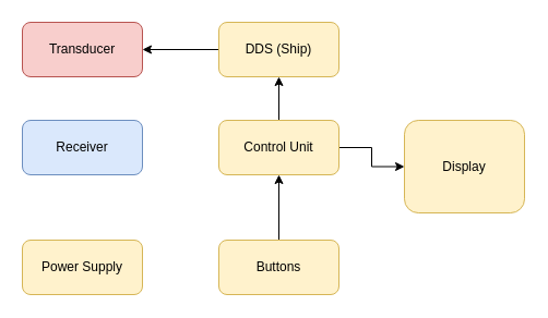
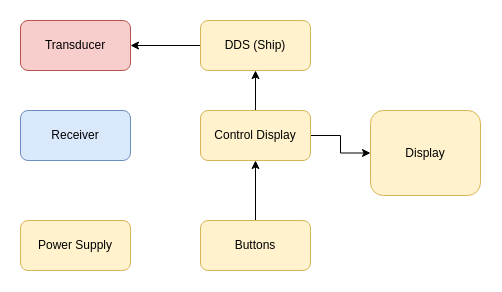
- <mxCell id="9" value="Control Unit" style="rounded=1;whiteSpace=wrap;html=1;fillColor=#fff2cc;strokeColor=#d6b656;" vertex="1" parent="1"><mxGeometry x="200" y="110" width="110" height="50" as="geometry" /></mxCell>
+ <mxCell id="9" value="Control Display" style="rounded=1;whiteSpace=wrap;html=1;fillColor=#fff2cc;strokeColor=#d6b656;" vertex="1" parent="1"><mxGeometry x="200" y="110" width="110" height="50" as="geometry" /></mxCell>
